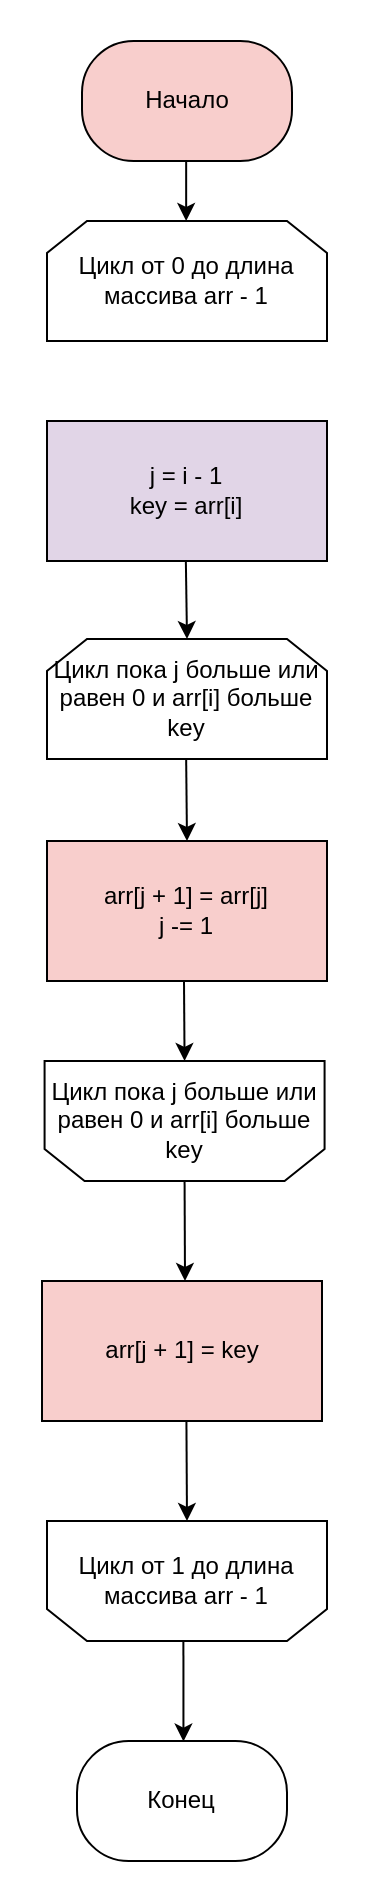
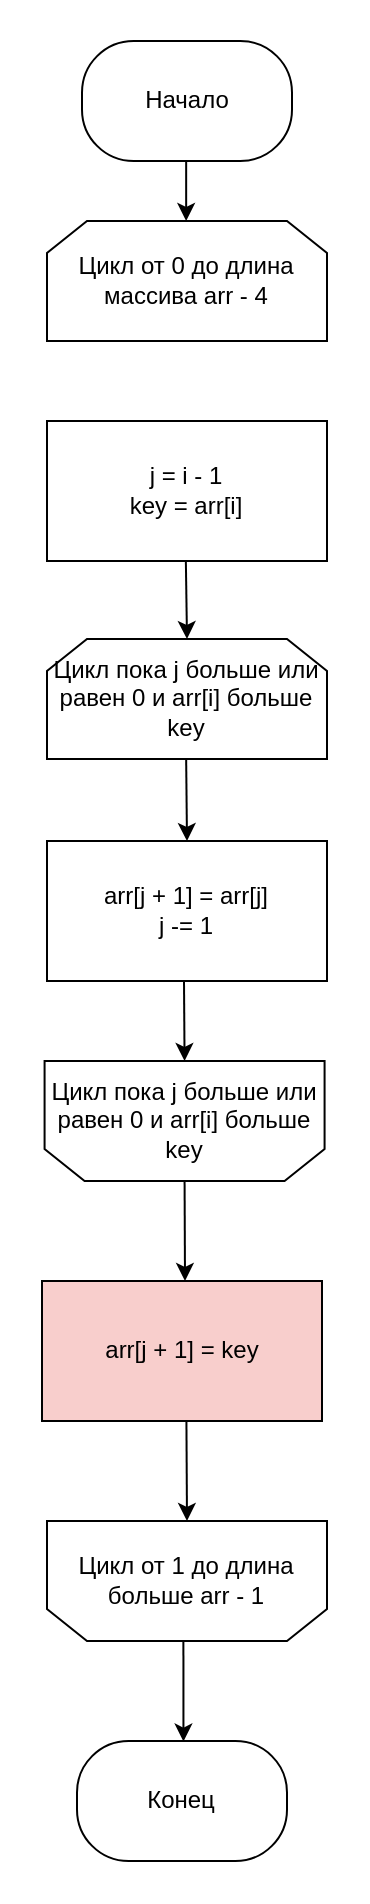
- <mxCell id="5" value="Начало" style="rounded=1;whiteSpace=wrap;html=1;arcSize=43;fillColor=#f8cecc;" vertex="1" parent="1"><mxGeometry x="40.5" y="20" width="105" height="60" as="geometry" /></mxCell>
+ <mxCell id="5" value="Начало" style="rounded=1;whiteSpace=wrap;html=1;arcSize=43;" vertex="1" parent="1"><mxGeometry x="40.5" y="20" width="105" height="60" as="geometry" /></mxCell>
- <mxCell id="4" value="Цикл от 0 до длина массива arr - 1" style="shape=loopLimit;whiteSpace=wrap;html=1;" vertex="1" parent="1"><mxGeometry x="23" y="110" width="140" height="60" as="geometry" /></mxCell>
+ <mxCell id="4" value="Цикл от 0 до длина массива arr - 4" style="shape=loopLimit;whiteSpace=wrap;html=1;" vertex="1" parent="1"><mxGeometry x="23" y="110" width="140" height="60" as="geometry" /></mxCell>
- <mxCell id="9" value="j = i - 1&lt;br&gt;key = arr[i]" style="rounded=0;whiteSpace=wrap;html=1;fillColor=#e1d5e7;" vertex="1" parent="1"><mxGeometry x="23" y="210" width="140" height="70" as="geometry" /></mxCell>
+ <mxCell id="9" value="j = i - 1&lt;br&gt;key = arr[i]" style="rounded=0;whiteSpace=wrap;html=1;" vertex="1" parent="1"><mxGeometry x="23" y="210" width="140" height="70" as="geometry" /></mxCell>
- <mxCell id="13" value="arr[j + 1] = arr[j]&lt;br&gt;j -= 1" style="rounded=0;whiteSpace=wrap;html=1;fillColor=#f8cecc;" vertex="1" parent="1"><mxGeometry x="23" y="420" width="140" height="70" as="geometry" /></mxCell>
+ <mxCell id="13" value="arr[j + 1] = arr[j]&lt;br&gt;j -= 1" style="rounded=0;whiteSpace=wrap;html=1;" vertex="1" parent="1"><mxGeometry x="23" y="420" width="140" height="70" as="geometry" /></mxCell>
- <mxCell id="17" value="Цикл от 1 до длина массива arr - 1" style="shape=loopLimit;whiteSpace=wrap;html=1;direction=west;" vertex="1" parent="1"><mxGeometry x="23" y="760" width="140" height="60" as="geometry" /></mxCell>
+ <mxCell id="17" value="Цикл от 1 до длина больше arr - 1" style="shape=loopLimit;whiteSpace=wrap;html=1;direction=west;" vertex="1" parent="1"><mxGeometry x="23" y="760" width="140" height="60" as="geometry" /></mxCell>
